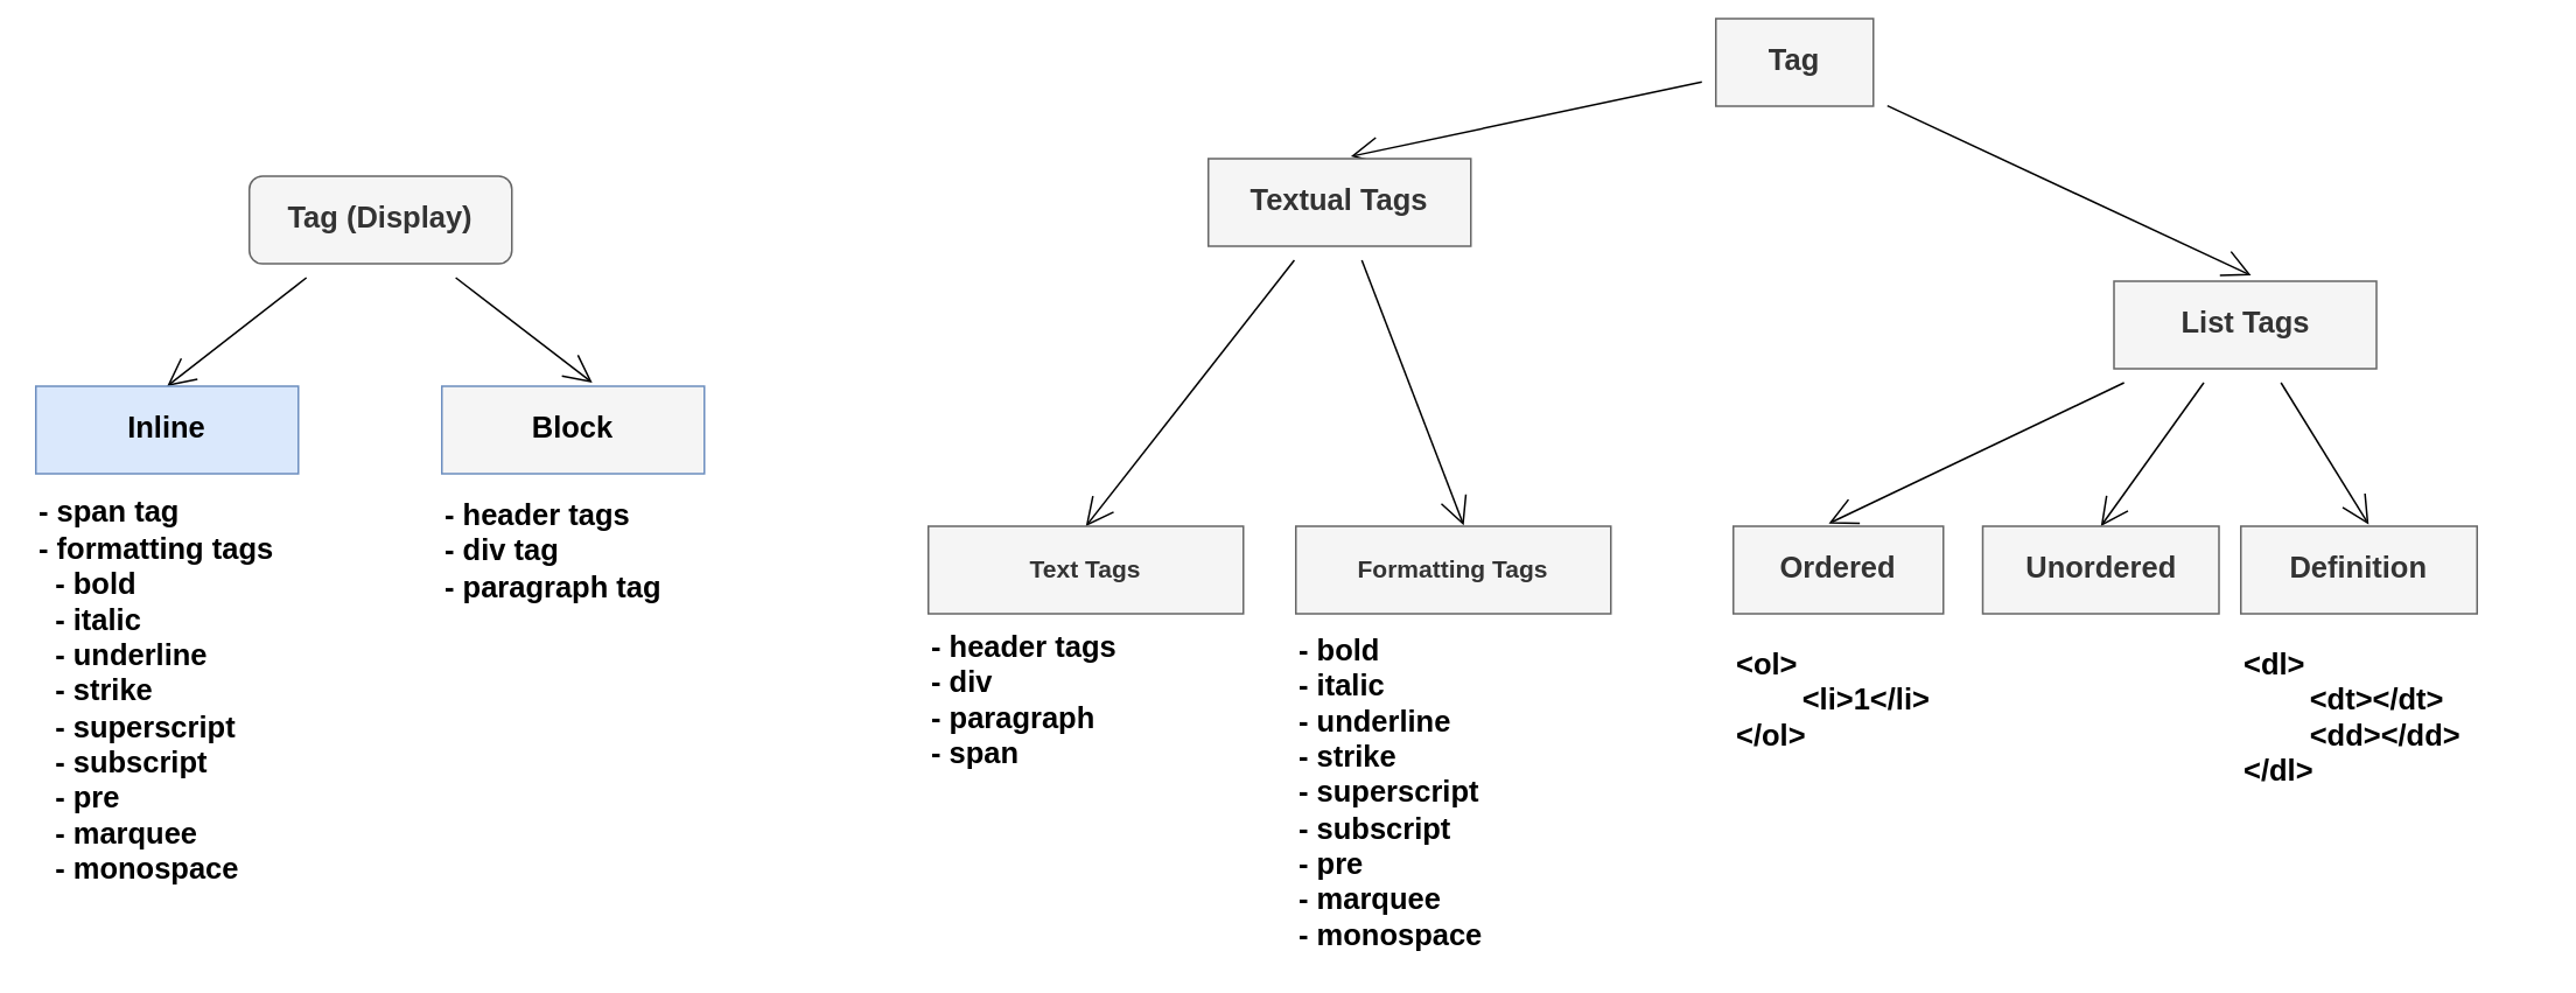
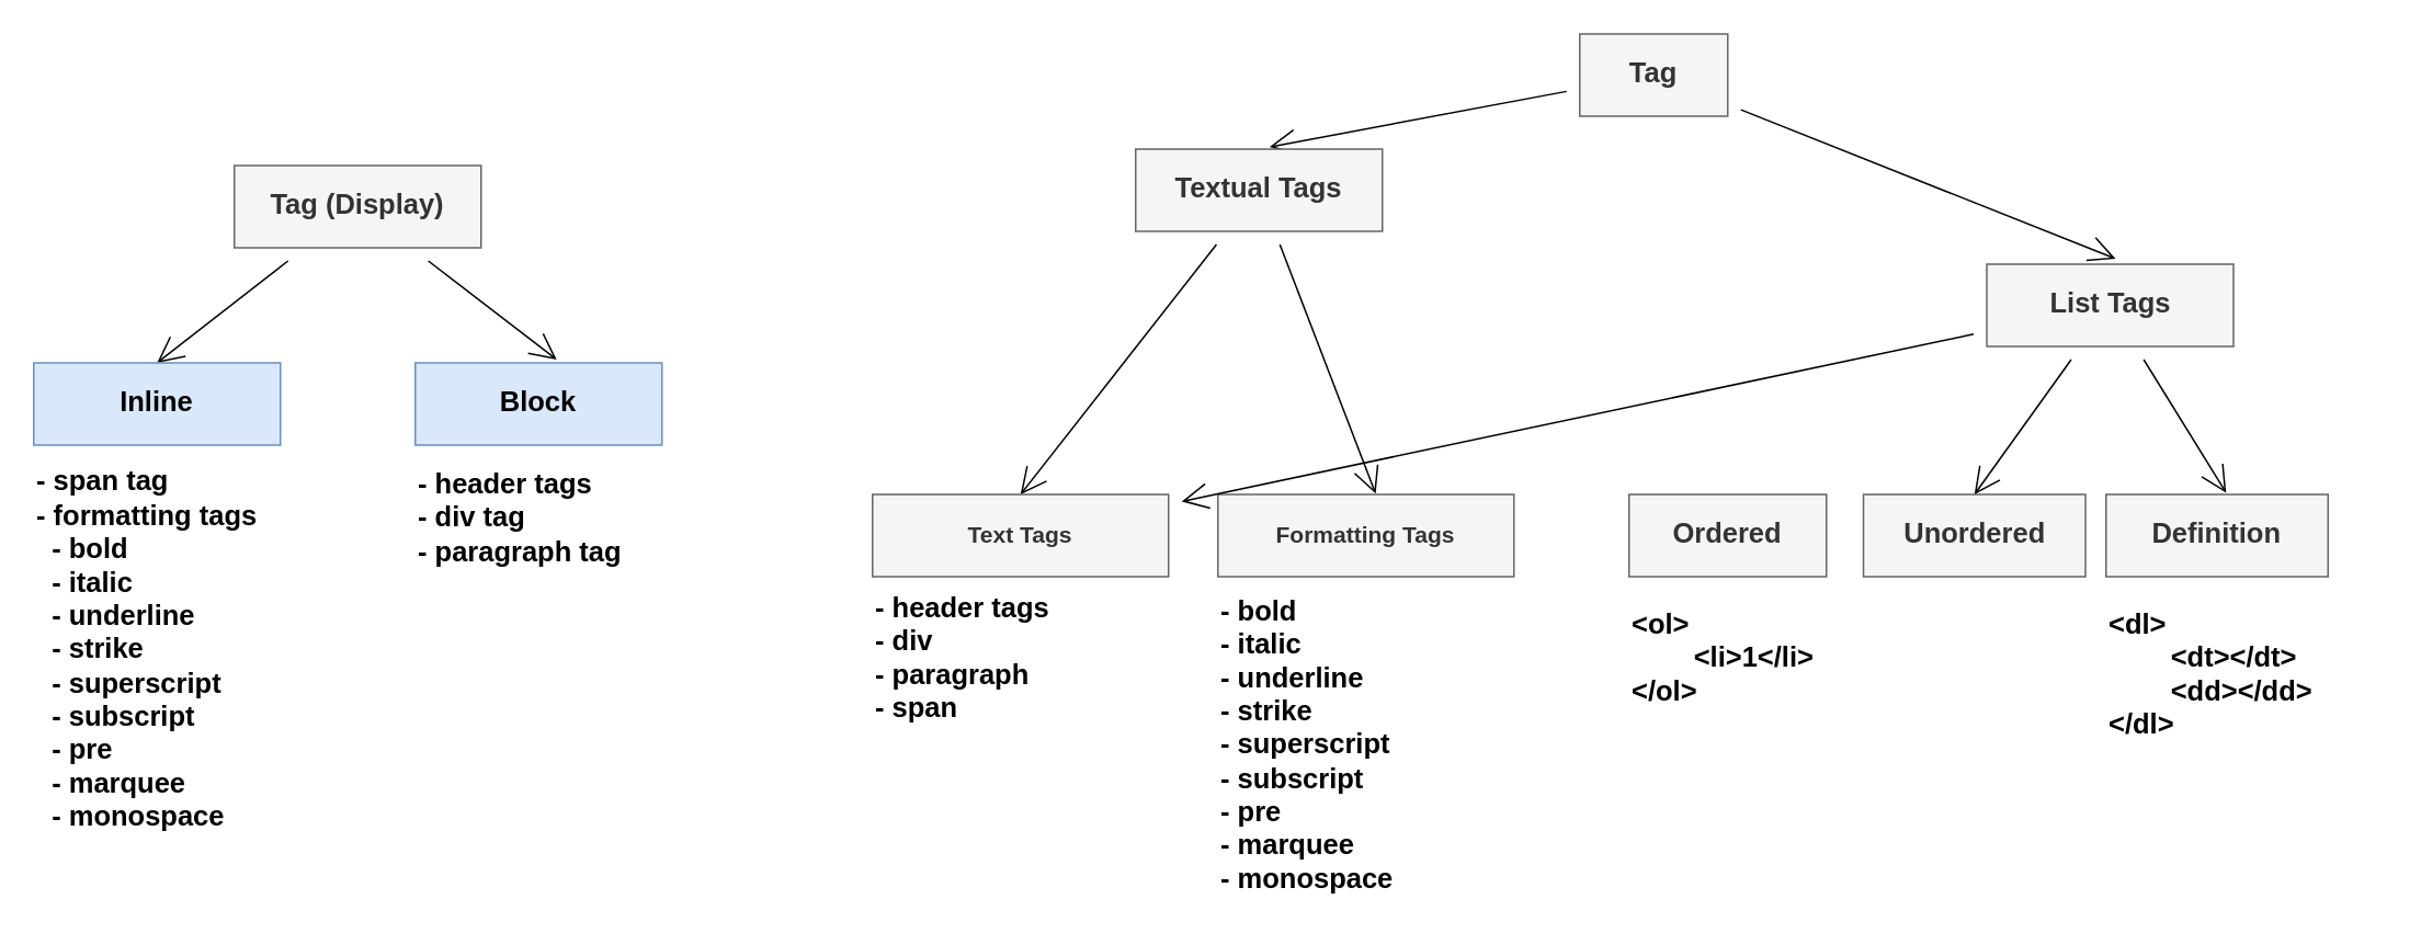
- <mxCell id="11" value="Tag" style="rounded=0;whiteSpace=wrap;html=1;hachureGap=4;pointerEvents=0;fontStyle=1;fontSize=17;fillColor=#f5f5f5;strokeColor=#666666;fontColor=#333333;" vertex="1" parent="1"><mxGeometry x="980" y="10" width="90" height="50" as="geometry" /></mxCell>
+ <mxCell id="11" value="Tag" style="rounded=0;whiteSpace=wrap;html=1;hachureGap=4;pointerEvents=0;fontStyle=1;fontSize=17;fillColor=#f5f5f5;strokeColor=#666666;fontColor=#333333;" vertex="1" parent="1"><mxGeometry x="960" y="20" width="90" height="50" as="geometry" /></mxCell>
- <mxCell id="4" value="Tag (Display)" style="whiteSpace=wrap;html=1;hachureGap=4;pointerEvents=0;fontStyle=1;fontSize=17;fillColor=#f5f5f5;strokeColor=#666666;fontColor=#333333;rounded=1;" vertex="1" parent="1"><mxGeometry x="142" y="100" width="150" height="50" as="geometry" /></mxCell>
+ <mxCell id="4" value="Tag (Display)" style="rounded=0;whiteSpace=wrap;html=1;hachureGap=4;pointerEvents=0;fontStyle=1;fontSize=17;fillColor=#f5f5f5;strokeColor=#666666;fontColor=#333333;" vertex="1" parent="1"><mxGeometry x="142" y="100" width="150" height="50" as="geometry" /></mxCell>
- <mxCell id="6" value="Block" style="rounded=0;whiteSpace=wrap;html=1;hachureGap=4;pointerEvents=0;fontStyle=1;fontSize=17;fillColor=#f5f5f5;strokeColor=#6c8ebf;" vertex="1" parent="1"><mxGeometry x="252" y="220" width="150" height="50" as="geometry" /></mxCell>
+ <mxCell id="6" value="Block" style="rounded=0;whiteSpace=wrap;html=1;hachureGap=4;pointerEvents=0;fontStyle=1;fontSize=17;fillColor=#dae8fc;strokeColor=#6c8ebf;" vertex="1" parent="1"><mxGeometry x="252" y="220" width="150" height="50" as="geometry" /></mxCell>
- <mxCell id="19" style="edgeStyle=none;curved=1;rounded=0;orthogonalLoop=1;jettySize=auto;html=1;entryX=0.454;entryY=-0.031;entryDx=0;entryDy=0;entryPerimeter=0;fontSize=14;endArrow=open;startSize=14;endSize=14;sourcePerimeterSpacing=8;targetPerimeterSpacing=8;" edge="1" parent="1" source="22" target="23"><mxGeometry relative="1" as="geometry" /></mxCell>
+ <mxCell id="19" style="edgeStyle=none;curved=1;rounded=0;orthogonalLoop=1;jettySize=auto;html=1;fontSize=14;endArrow=open;startSize=14;endSize=14;sourcePerimeterSpacing=8;targetPerimeterSpacing=8;" edge="1" parent="1" source="22" target="16"><mxGeometry relative="1" as="geometry" /></mxCell>
